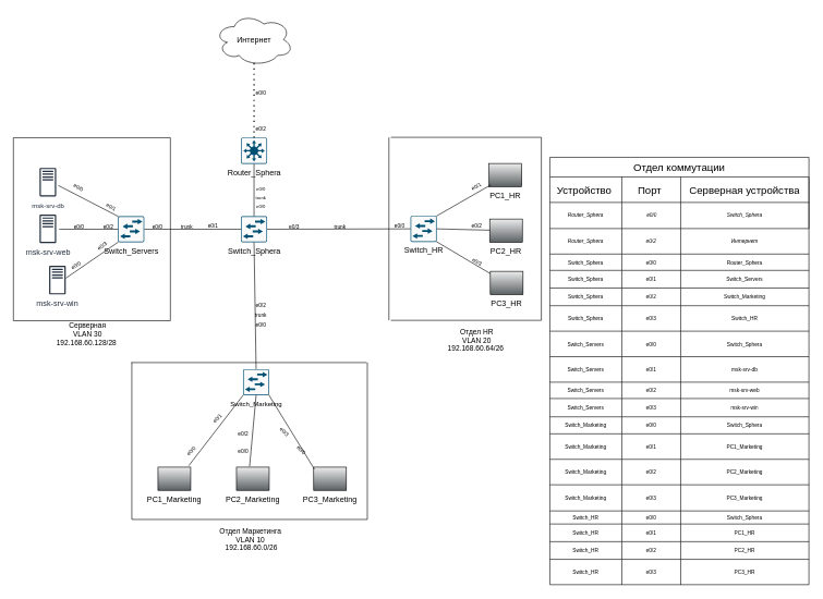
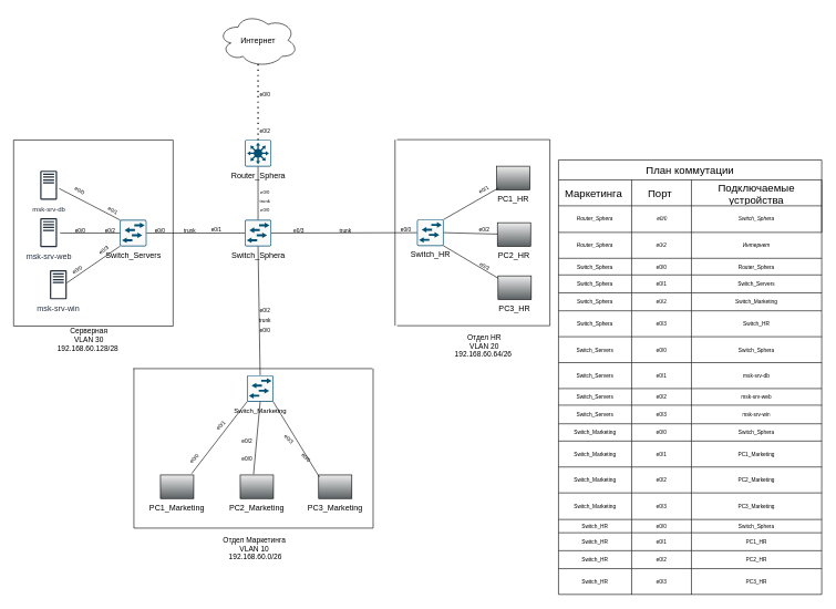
- <mxCell id="71" value="Отдел коммутации" style="shape=table;startSize=30;container=1;collapsible=0;childLayout=tableLayout;strokeColor=default;fontSize=16;points=[[0,0,0,0,0],[0,0.25,0,0,0],[0,0.5,0,0,0],[0,0.78,0,-3,0],[0,1,0,0,0],[0.25,0,0,0,0],[0.25,1,0,0,0],[0.5,0,0,0,0],[0.5,1,0,0,0],[0.75,0,0,0,0],[0.75,1,0,0,0],[1,0,0,0,0],[1,0.25,0,0,0],[1,0.5,0,0,0],[1,0.77,0,0,0],[1,1,0,0,0]];movable=1;resizable=1;rotatable=1;deletable=1;editable=1;locked=0;connectable=1;" vertex="1" parent="1"><mxGeometry x="840" y="240" width="396" height="653.79" as="geometry" /></mxCell>
+ <mxCell id="71" value="План коммутации" style="shape=table;startSize=30;container=1;collapsible=0;childLayout=tableLayout;strokeColor=default;fontSize=16;points=[[0,0,0,0,0],[0,0.25,0,0,0],[0,0.5,0,0,0],[0,0.78,0,-3,0],[0,1,0,0,0],[0.25,0,0,0,0],[0.25,1,0,0,0],[0.5,0,0,0,0],[0.5,1,0,0,0],[0.75,0,0,0,0],[0.75,1,0,0,0],[1,0,0,0,0],[1,0.25,0,0,0],[1,0.5,0,0,0],[1,0.77,0,0,0],[1,1,0,0,0]];movable=1;resizable=1;rotatable=1;deletable=1;editable=1;locked=0;connectable=1;" vertex="1" parent="1"><mxGeometry x="840" y="240" width="396" height="653.79" as="geometry" /></mxCell>
- <mxCell id="73" value="Устройство&amp;nbsp;" style="shape=partialRectangle;html=1;whiteSpace=wrap;connectable=0;strokeColor=inherit;overflow=hidden;fillColor=none;top=0;left=0;bottom=0;right=0;pointerEvents=1;fontSize=16;" vertex="1" parent="72"><mxGeometry width="110" height="39" as="geometry"><mxRectangle width="110" height="39" as="alternateBounds" /></mxGeometry></mxCell>
+ <mxCell id="73" value="Маркетинга&amp;nbsp;" style="shape=partialRectangle;html=1;whiteSpace=wrap;connectable=0;strokeColor=inherit;overflow=hidden;fillColor=none;top=0;left=0;bottom=0;right=0;pointerEvents=1;fontSize=16;" vertex="1" parent="72"><mxGeometry width="110" height="39" as="geometry"><mxRectangle width="110" height="39" as="alternateBounds" /></mxGeometry></mxCell>
- <mxCell id="75" value="Серверная устройства" style="shape=partialRectangle;html=1;whiteSpace=wrap;connectable=0;strokeColor=inherit;overflow=hidden;fillColor=none;top=0;left=0;bottom=0;right=0;pointerEvents=1;fontSize=16;" vertex="1" parent="72"><mxGeometry x="200" width="196" height="39" as="geometry"><mxRectangle width="196" height="39" as="alternateBounds" /></mxGeometry></mxCell>
+ <mxCell id="75" value="Подключаемые устройства" style="shape=partialRectangle;html=1;whiteSpace=wrap;connectable=0;strokeColor=inherit;overflow=hidden;fillColor=none;top=0;left=0;bottom=0;right=0;pointerEvents=1;fontSize=16;" vertex="1" parent="72"><mxGeometry x="200" width="196" height="39" as="geometry"><mxRectangle width="196" height="39" as="alternateBounds" /></mxGeometry></mxCell>
